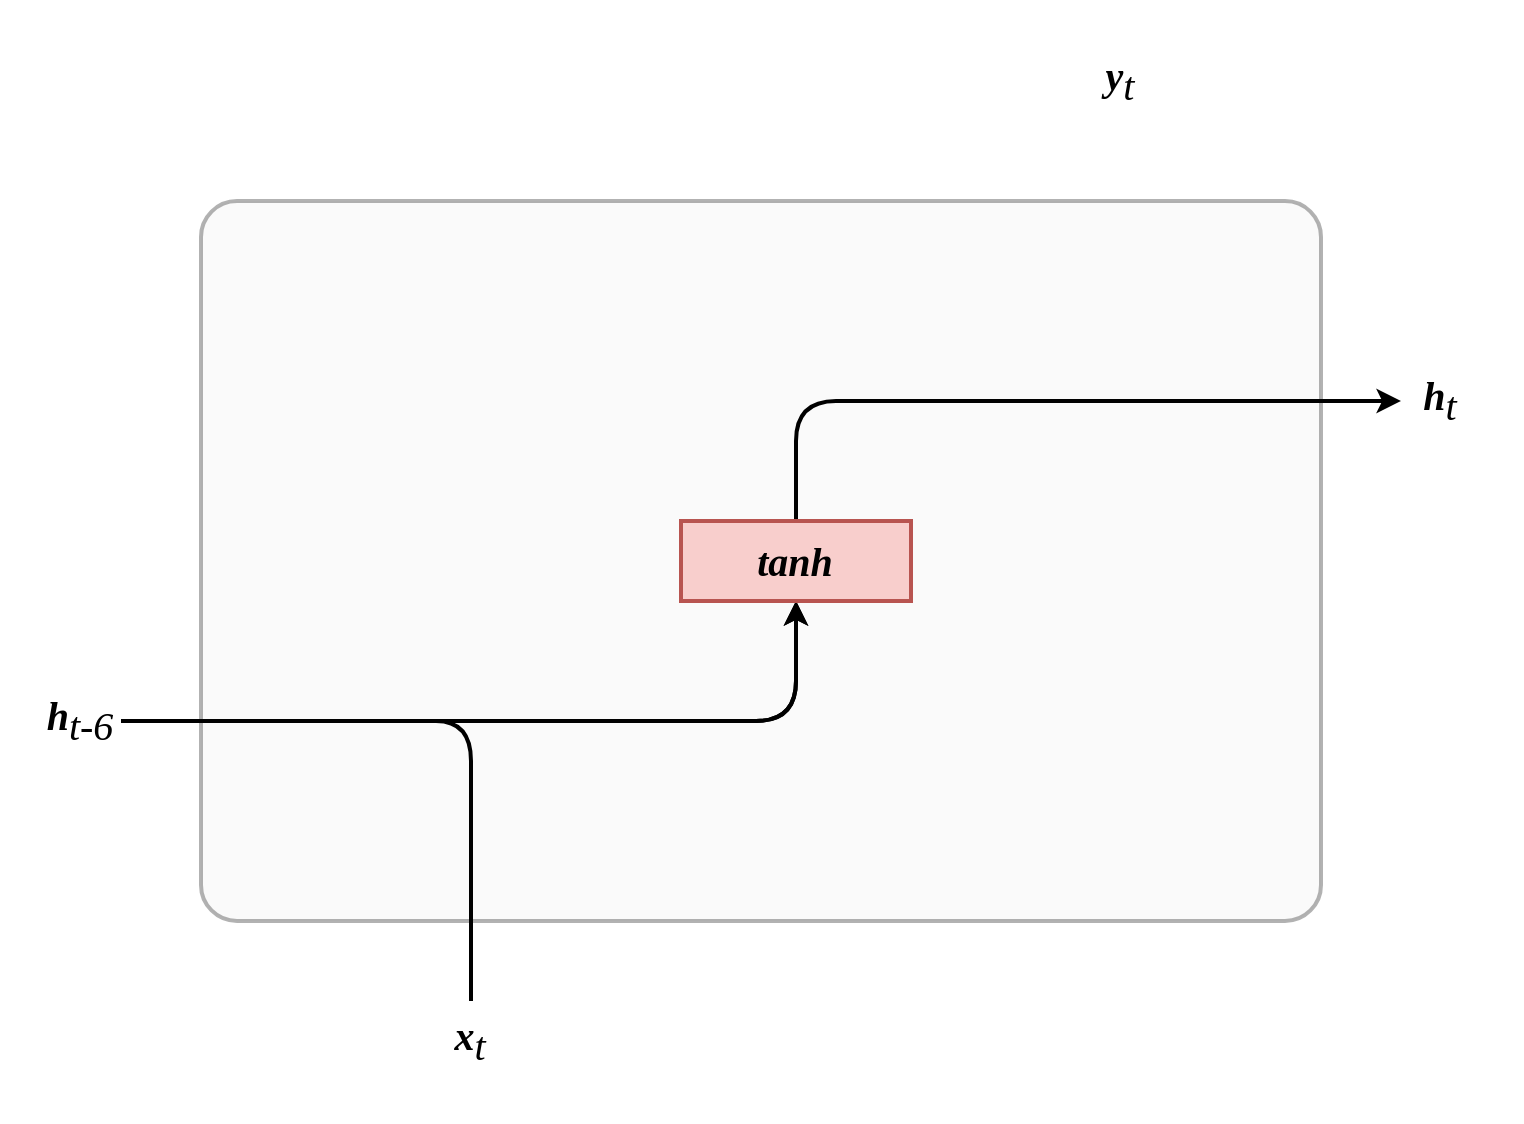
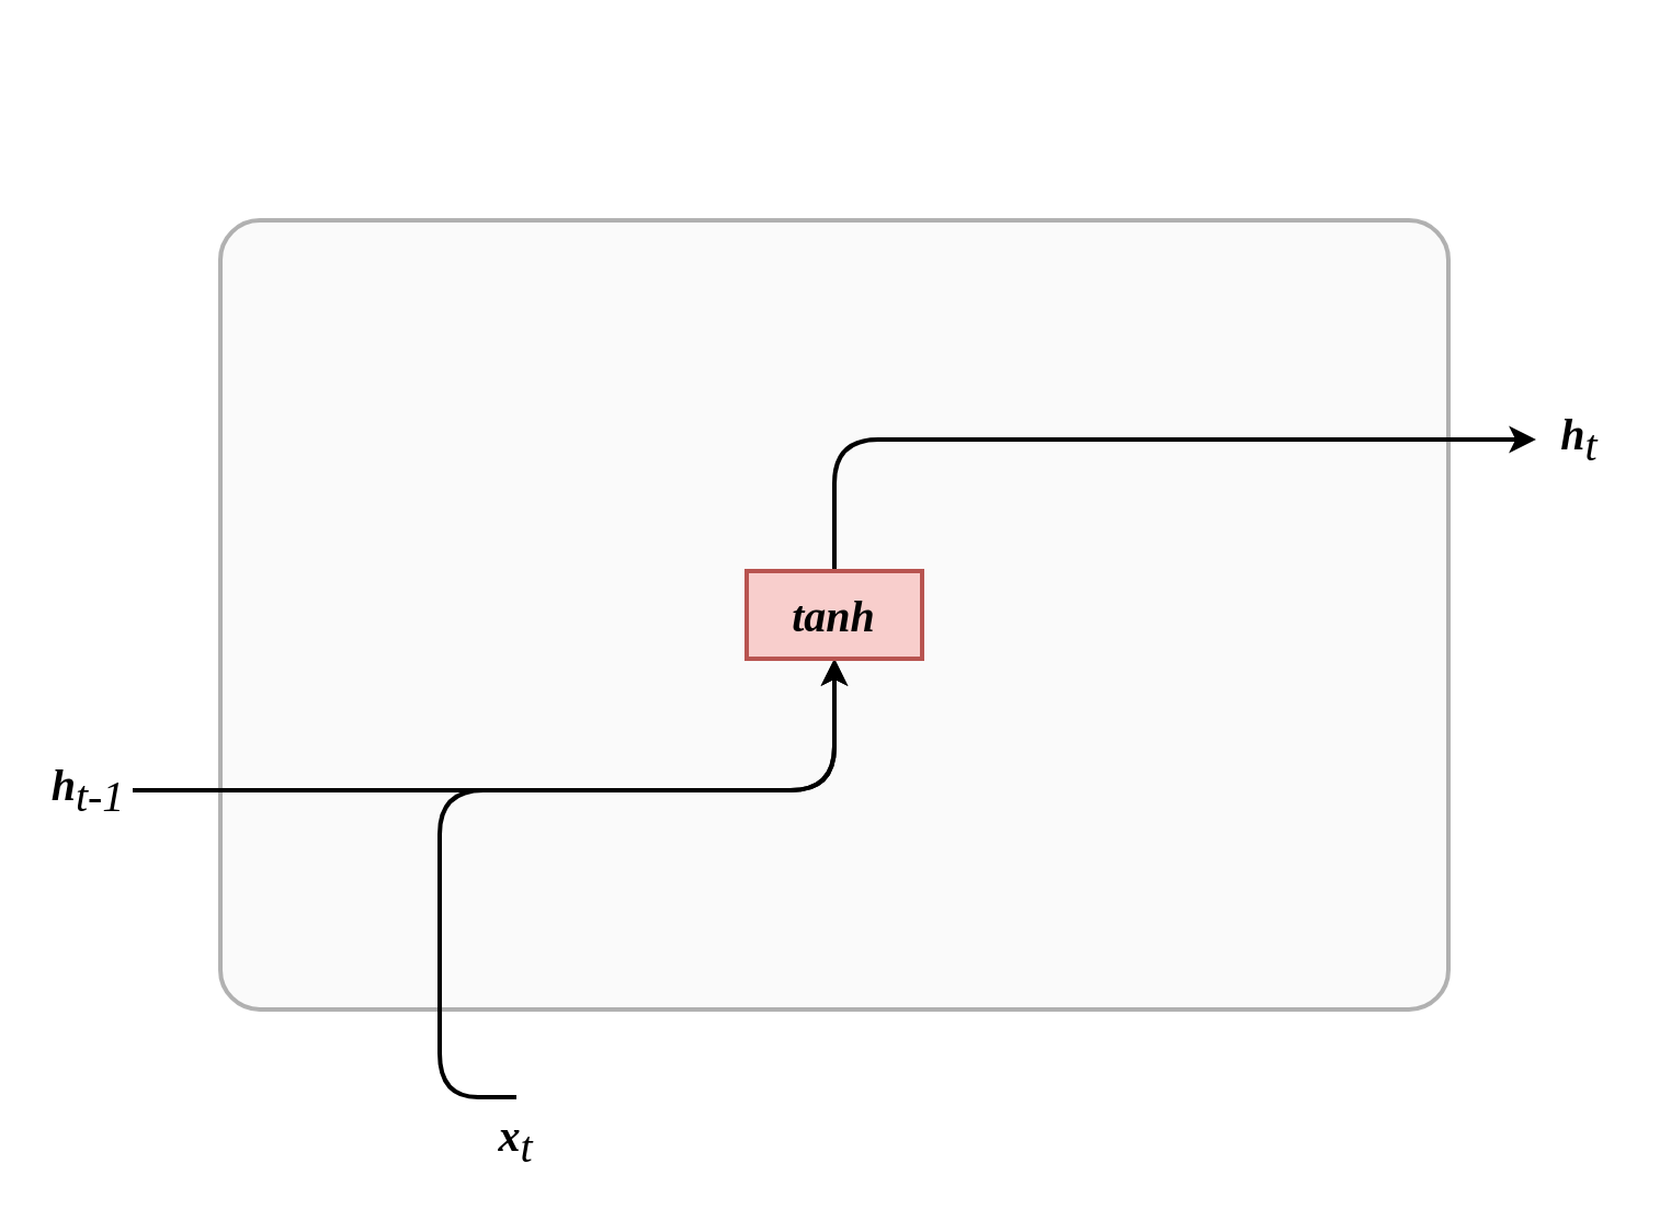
- <mxCell id="4" value="&lt;b&gt;y&lt;/b&gt;&lt;sub style=&quot;font-size: 20px;&quot;&gt;t&lt;/sub&gt;" style="text;html=1;strokeColor=none;fillColor=none;align=center;verticalAlign=middle;whiteSpace=wrap;rounded=0;fontFamily=STIXGeneral;fontSize=20;fontStyle=2" parent="1" vertex="1"><mxGeometry x="540" y="20" width="40" height="40" as="geometry" /></mxCell>
- <mxCell id="10" value="tanh" style="rounded=0;whiteSpace=wrap;html=1;fontSize=20;strokeWidth=2;fontFamily=STIXGeneral;fontStyle=3;fillColor=#f8cecc;strokeColor=#b85450;" parent="1" vertex="1"><mxGeometry x="340" y="260" width="115" height="40" as="geometry" /></mxCell>
+ <mxCell id="10" value="tanh" style="rounded=0;whiteSpace=wrap;html=1;fontSize=20;strokeWidth=2;fontFamily=STIXGeneral;fontStyle=3;fillColor=#f8cecc;strokeColor=#b85450;" parent="1" vertex="1"><mxGeometry x="340" y="260" width="80" height="40" as="geometry" /></mxCell>
- <mxCell id="6" value="&lt;b&gt;h&lt;/b&gt;&lt;sub style=&quot;font-size: 20px;&quot;&gt;t-6&lt;/sub&gt;" style="text;html=1;strokeColor=none;fillColor=none;align=center;verticalAlign=middle;whiteSpace=wrap;rounded=0;fontFamily=STIXGeneral;fontSize=20;fontStyle=2" parent="1" vertex="1"><mxGeometry x="20" y="340" width="40" height="40" as="geometry" /></mxCell>
+ <mxCell id="6" value="&lt;b&gt;h&lt;/b&gt;&lt;sub style=&quot;font-size: 20px;&quot;&gt;t-1&lt;/sub&gt;" style="text;html=1;strokeColor=none;fillColor=none;align=center;verticalAlign=middle;whiteSpace=wrap;rounded=0;fontFamily=STIXGeneral;fontSize=20;fontStyle=2" parent="1" vertex="1"><mxGeometry x="20" y="340" width="40" height="40" as="geometry" /></mxCell>
